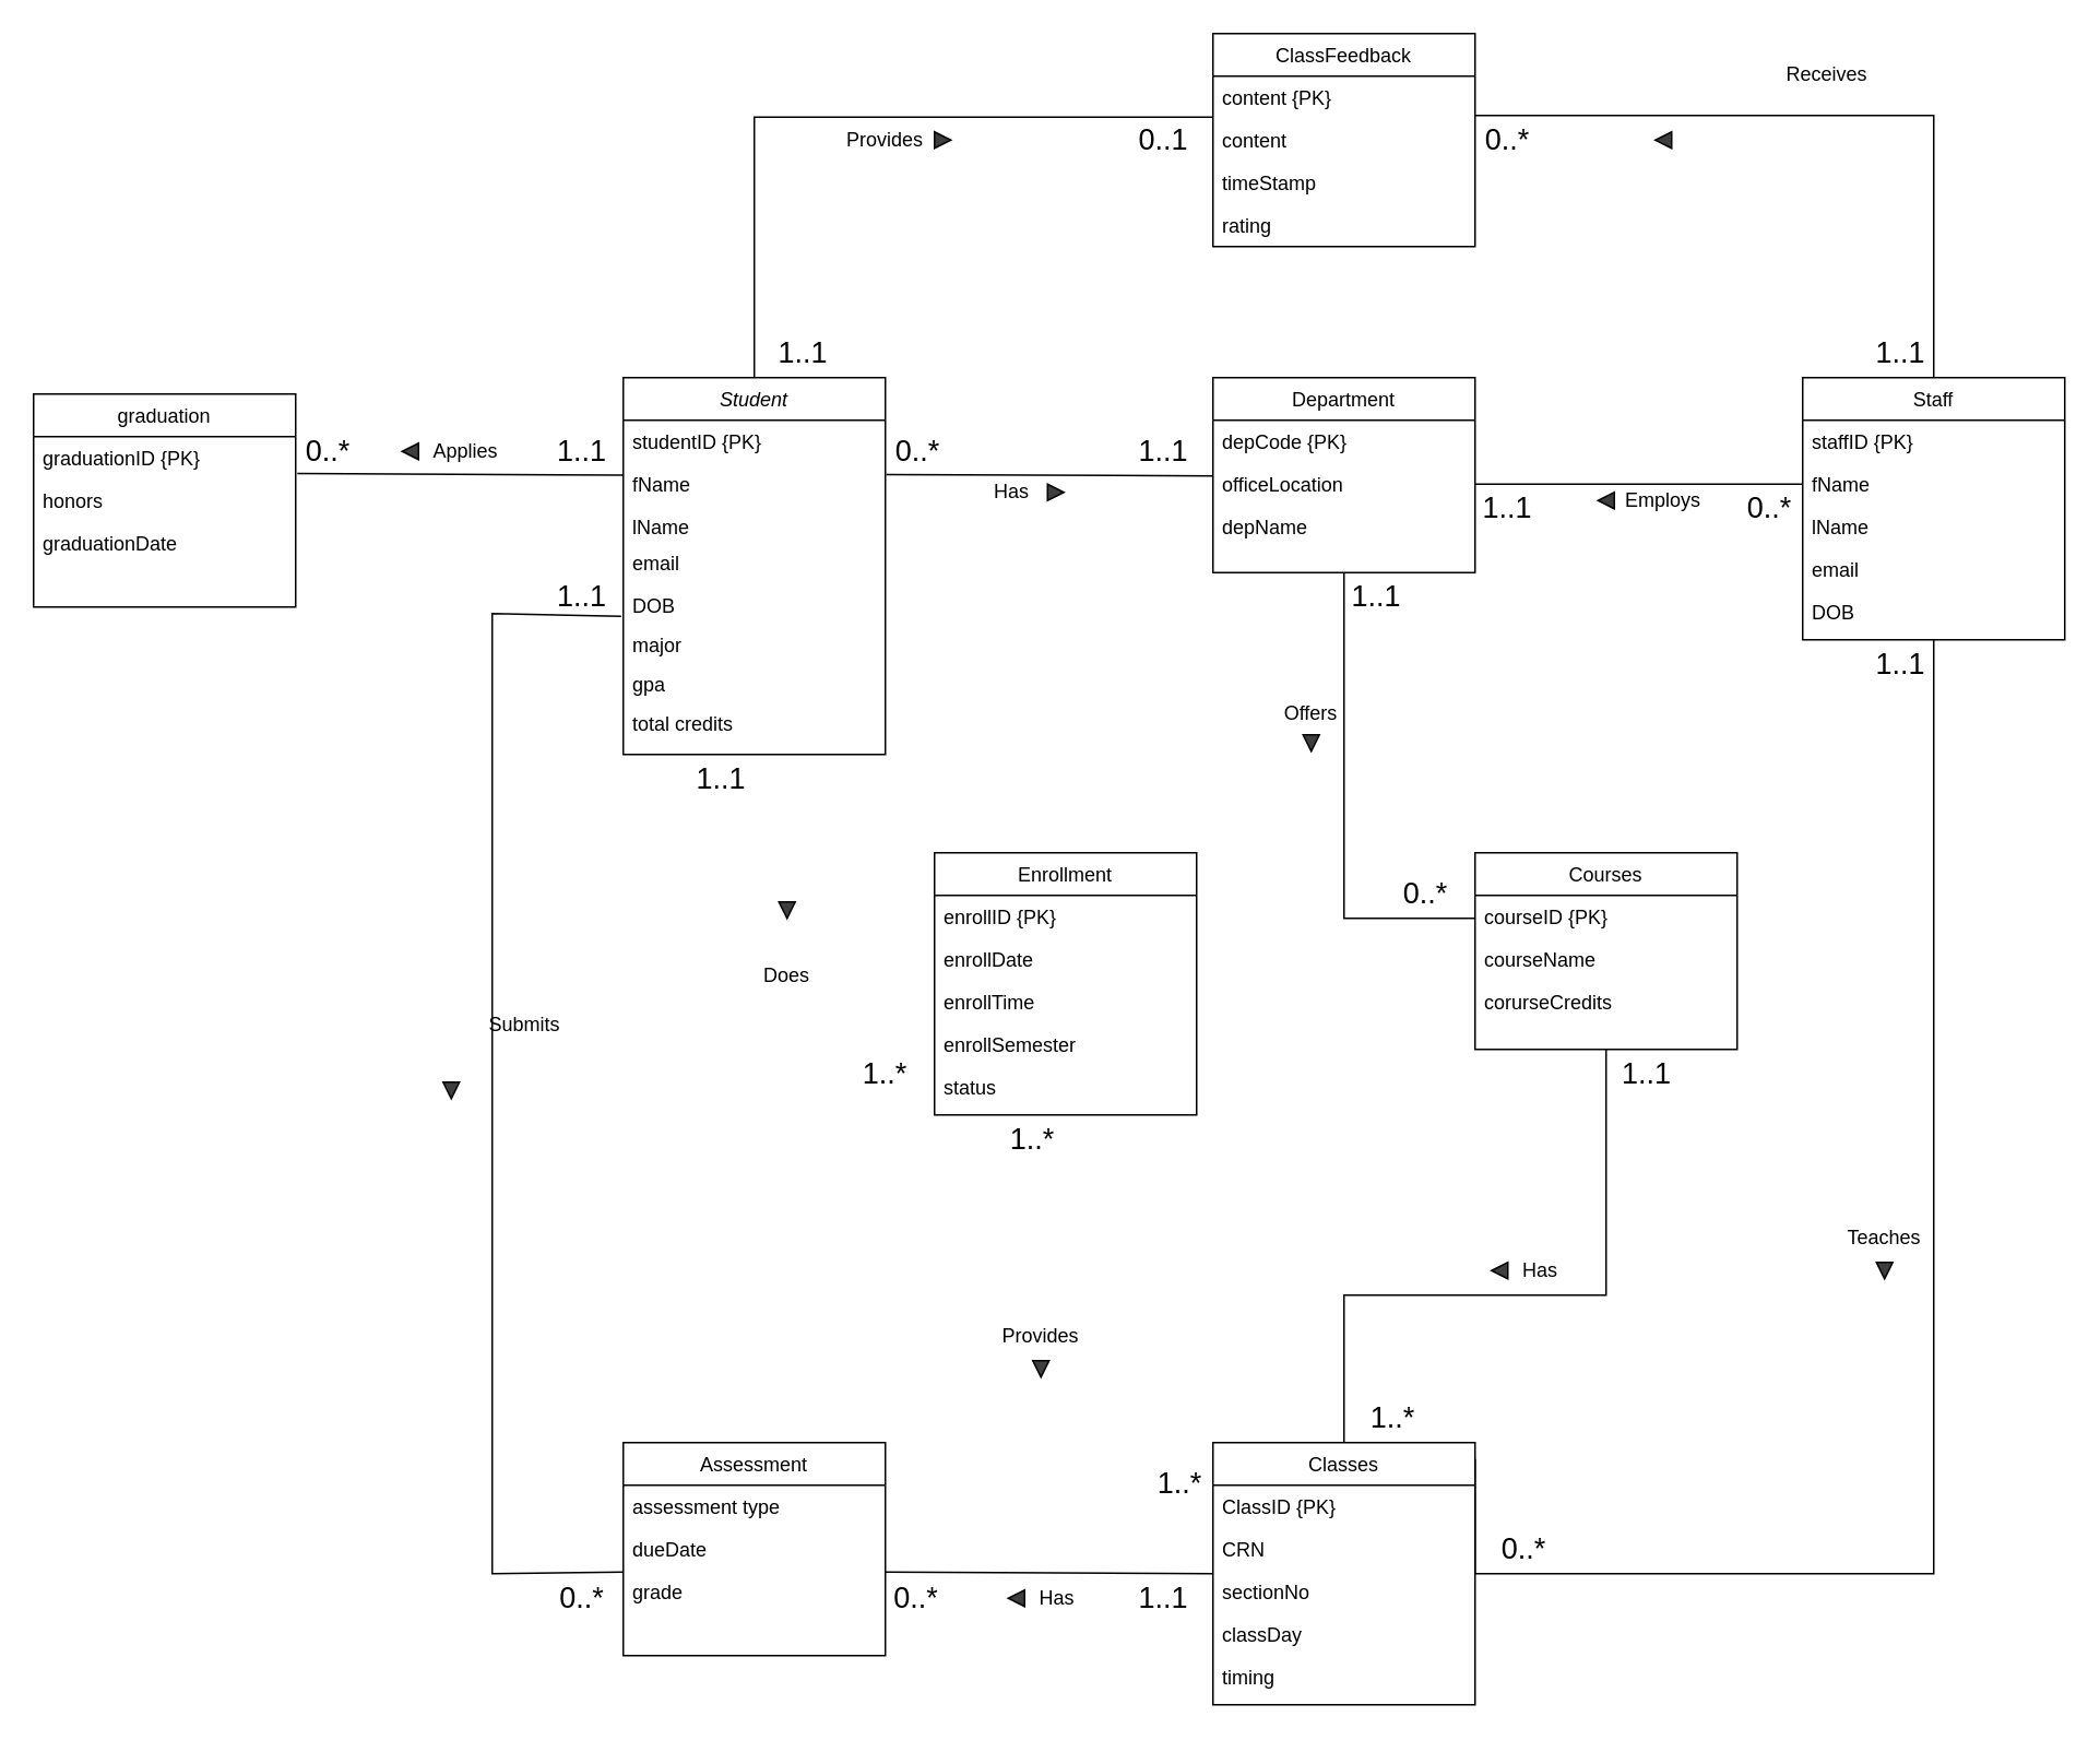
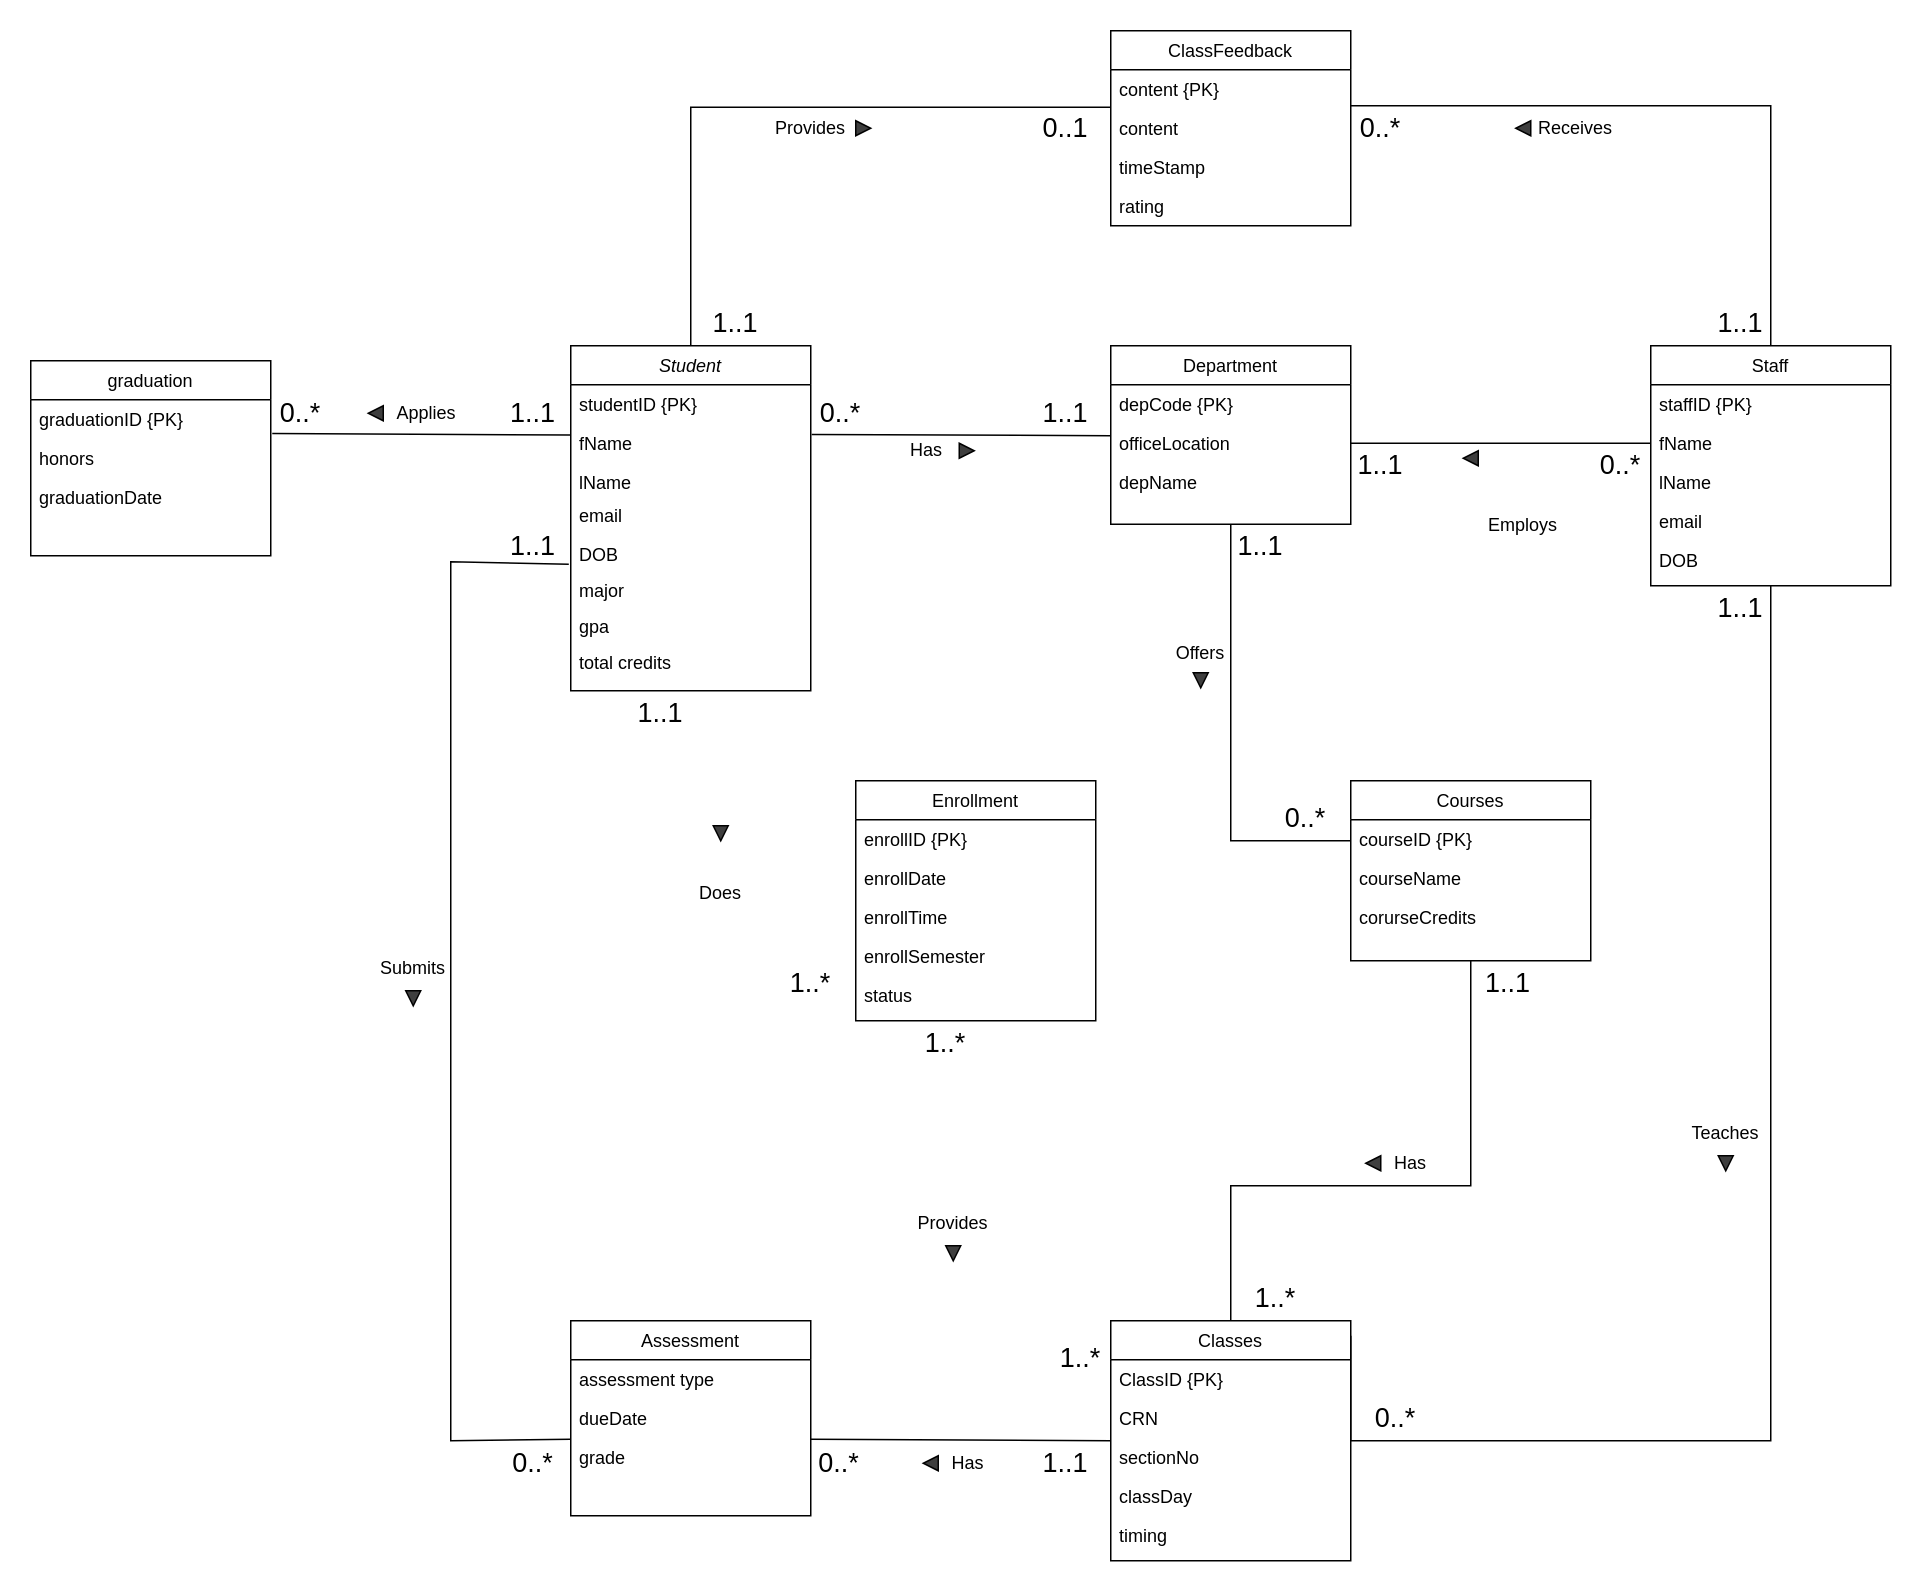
- <mxCell id="86" value="Receives" style="text;html=1;align=center;verticalAlign=middle;whiteSpace=wrap;rounded=0;" parent="1" vertex="1"><mxGeometry x="1085" y="30" width="60" height="30" as="geometry" /></mxCell>
+ <mxCell id="86" value="Receives" style="text;html=1;align=center;verticalAlign=middle;whiteSpace=wrap;rounded=0;" parent="1" vertex="1"><mxGeometry x="1020" y="70" width="60" height="30" as="geometry" /></mxCell>
- <mxCell id="47" value="Employs" style="text;html=1;align=center;verticalAlign=middle;whiteSpace=wrap;rounded=0;" parent="1" vertex="1"><mxGeometry x="985" y="290" width="60" height="30" as="geometry" /></mxCell>
+ <mxCell id="47" value="Employs" style="text;html=1;align=center;verticalAlign=middle;whiteSpace=wrap;rounded=0;" parent="1" vertex="1"><mxGeometry x="985" y="335" width="60" height="30" as="geometry" /></mxCell>
- <mxCell id="89" value="Submits" style="text;html=1;align=center;verticalAlign=middle;whiteSpace=wrap;rounded=0;" parent="1" vertex="1"><mxGeometry x="290" y="610" width="60" height="30" as="geometry" /></mxCell>
+ <mxCell id="89" value="Submits" style="text;html=1;align=center;verticalAlign=middle;whiteSpace=wrap;rounded=0;" parent="1" vertex="1"><mxGeometry x="245" y="630" width="60" height="30" as="geometry" /></mxCell>
